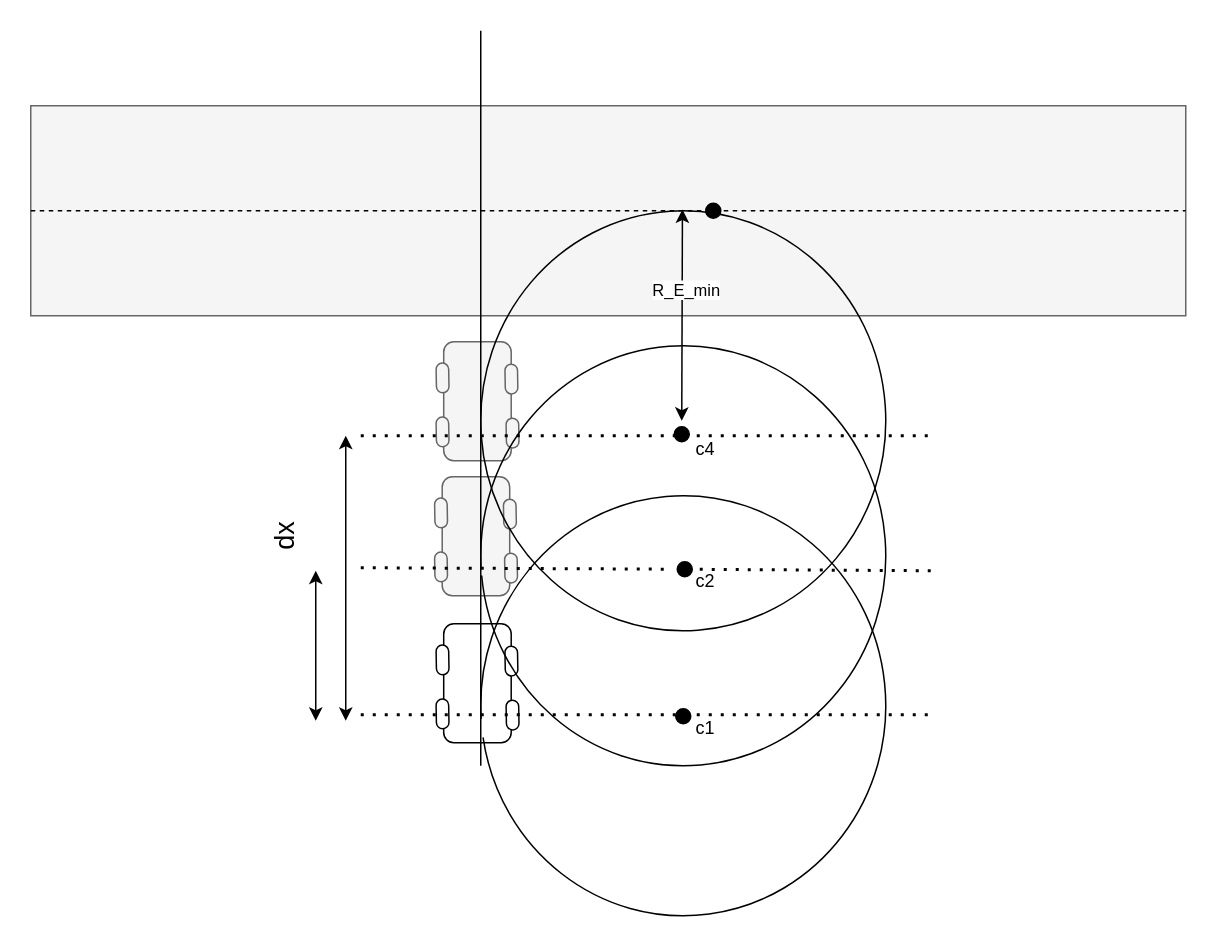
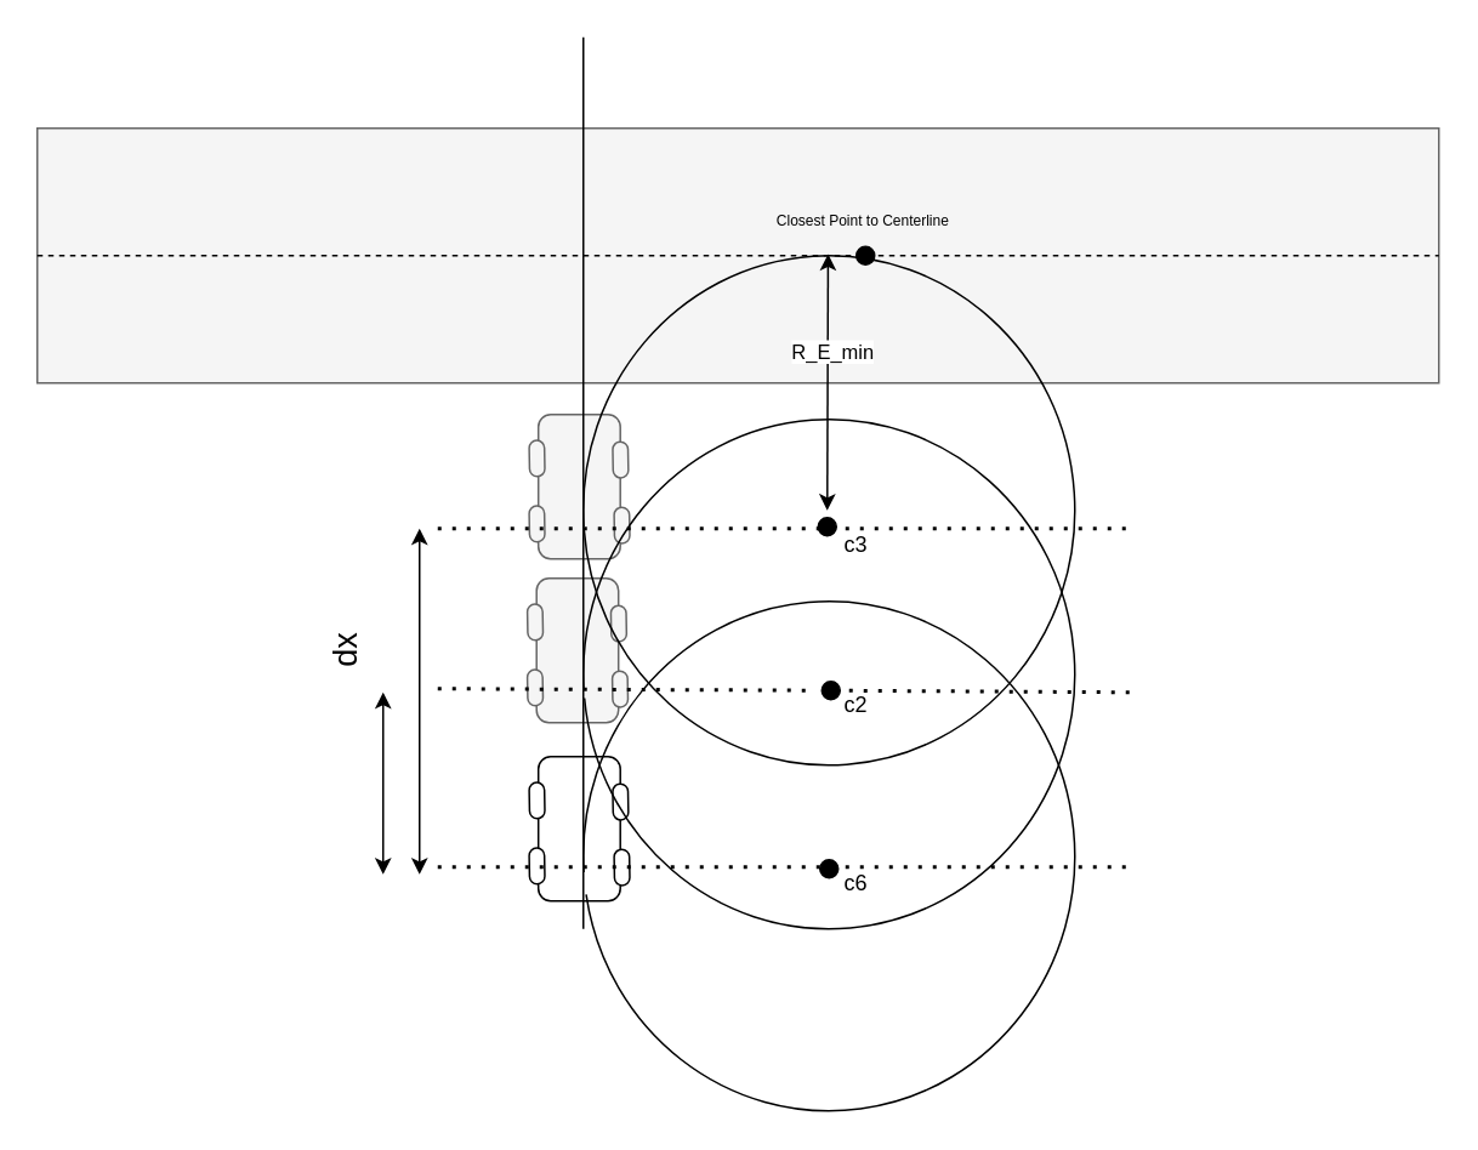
+ <mxCell id="35" value="&lt;font style=&quot;font-size: 8px;&quot;&gt;Closest Point to Centerline&amp;nbsp;&lt;/font&gt;" style="text;html=1;align=center;verticalAlign=middle;whiteSpace=wrap;rounded=0;" vertex="1" parent="1"><mxGeometry x="420" y="110" width="110" height="20" as="geometry" /></mxCell>
- <mxCell id="41" value="c4" style="text;html=1;align=center;verticalAlign=middle;whiteSpace=wrap;rounded=0;" vertex="1" parent="1"><mxGeometry x="440" y="284" width="60" height="30" as="geometry" /></mxCell>
+ <mxCell id="41" value="c3" style="text;html=1;align=center;verticalAlign=middle;whiteSpace=wrap;rounded=0;" vertex="1" parent="1"><mxGeometry x="440" y="284" width="60" height="30" as="geometry" /></mxCell>
- <mxCell id="43" value="c1" style="text;html=1;align=center;verticalAlign=middle;whiteSpace=wrap;rounded=0;" vertex="1" parent="1"><mxGeometry x="440" y="470" width="60" height="30" as="geometry" /></mxCell>
+ <mxCell id="43" value="c6" style="text;html=1;align=center;verticalAlign=middle;whiteSpace=wrap;rounded=0;" vertex="1" parent="1"><mxGeometry x="440" y="470" width="60" height="30" as="geometry" /></mxCell>
